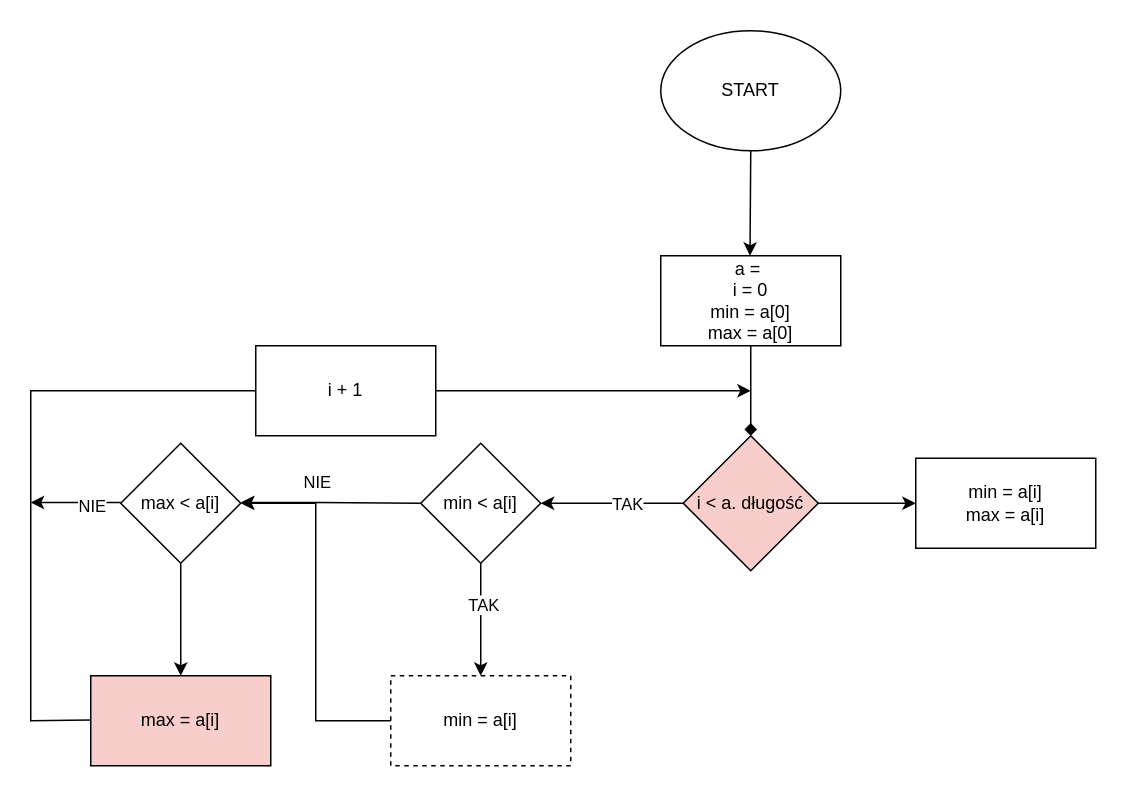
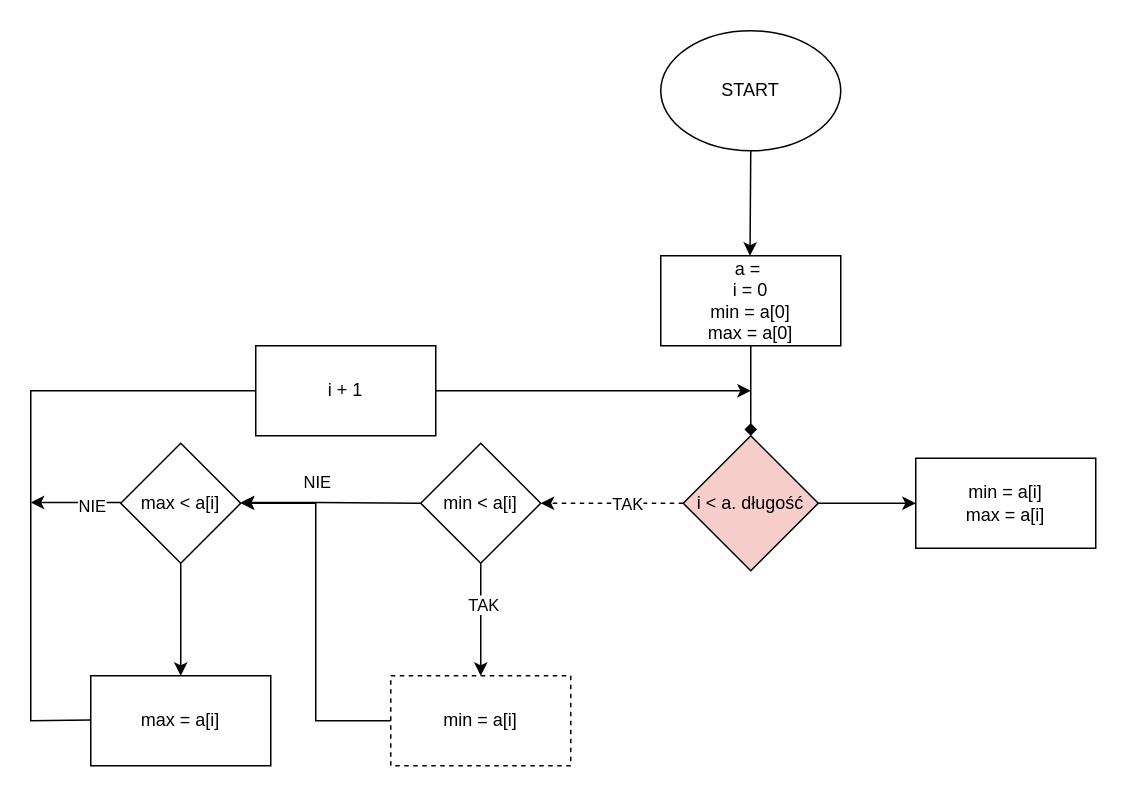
- <mxCell id="6" value="" style="edgeStyle=orthogonalEdgeStyle;rounded=0;orthogonalLoop=1;jettySize=auto;html=1;entryX=1;entryY=0.5;entryDx=0;entryDy=0;" parent="1" source="9" target="12" edge="1"><mxGeometry relative="1" as="geometry"><mxPoint x="360" y="335" as="targetPoint" /><Array as="points" /></mxGeometry></mxCell>
+ <mxCell id="6" value="" style="edgeStyle=orthogonalEdgeStyle;rounded=0;orthogonalLoop=1;jettySize=auto;html=1;entryX=1;entryY=0.5;entryDx=0;entryDy=0;dashed=1;" parent="1" source="9" target="12" edge="1"><mxGeometry relative="1" as="geometry"><mxPoint x="360" y="335" as="targetPoint" /><Array as="points" /></mxGeometry></mxCell>
- <mxCell id="16" value="max = a[i]" style="rounded=0;whiteSpace=wrap;html=1;fillColor=#f8cecc;" parent="1" vertex="1"><mxGeometry x="60" y="450" width="120" height="60" as="geometry" /></mxCell>
+ <mxCell id="16" value="max = a[i]" style="rounded=0;whiteSpace=wrap;html=1;" parent="1" vertex="1"><mxGeometry x="60" y="450" width="120" height="60" as="geometry" /></mxCell>
